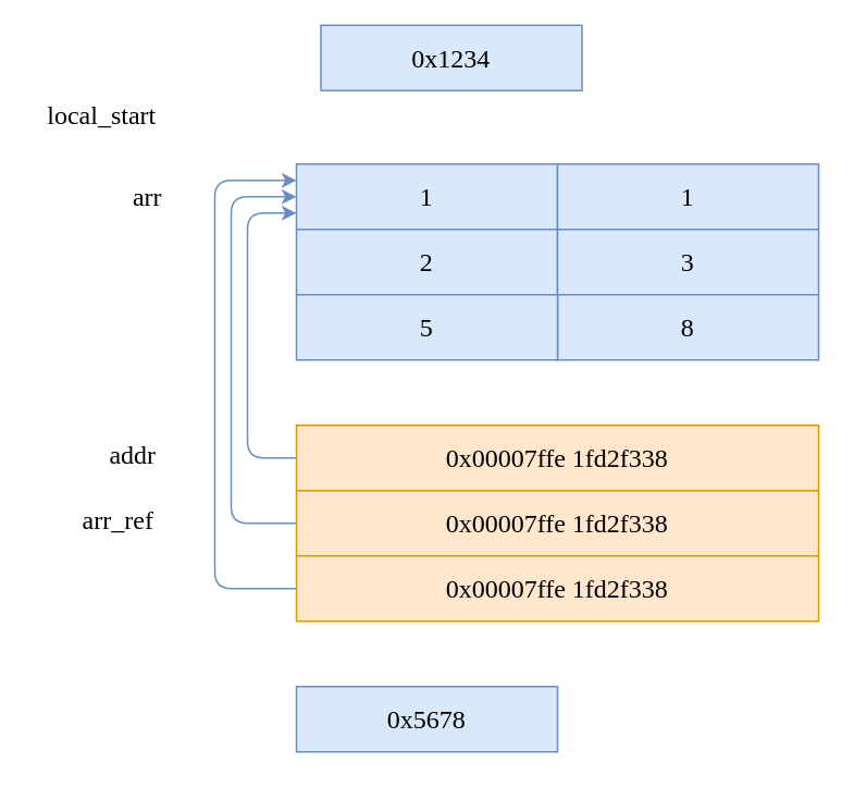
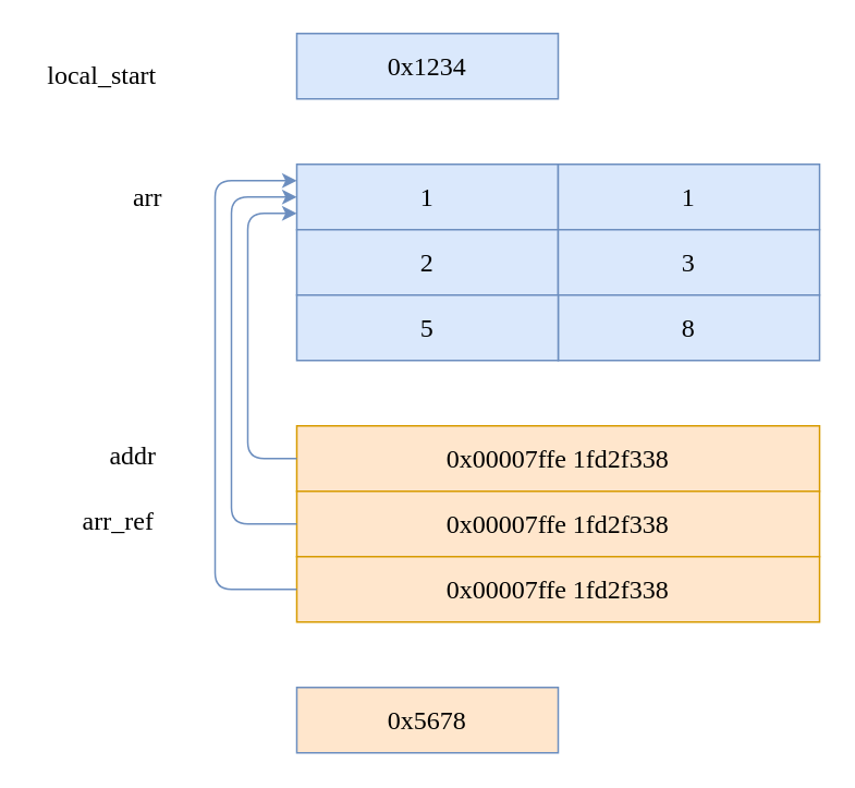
- <mxCell id="2" value="0x1234" style="rounded=0;whiteSpace=wrap;html=1;shadow=0;strokeColor=#6c8ebf;strokeWidth=1;fontFamily=Ubuntu;fontSize=16;fontStyle=0;fillColor=#dae8fc;" parent="1" vertex="1"><mxGeometry x="196" y="15" width="160" height="40" as="geometry" /></mxCell>
+ <mxCell id="2" value="0x1234" style="rounded=0;whiteSpace=wrap;html=1;shadow=0;strokeColor=#6c8ebf;strokeWidth=1;fontFamily=Ubuntu;fontSize=16;fontStyle=0;fillColor=#dae8fc;" parent="1" vertex="1"><mxGeometry x="181" y="20" width="160" height="40" as="geometry" /></mxCell>
- <mxCell id="4" value="local_start" style="text;html=1;align=center;verticalAlign=middle;whiteSpace=wrap;rounded=0;fontFamily=Ubuntu;fontSize=16;fontStyle=0;" parent="1" vertex="1"><mxGeometry x="20" y="55" width="84" height="30" as="geometry" /></mxCell>
+ <mxCell id="4" value="local_start" style="text;html=1;align=center;verticalAlign=middle;whiteSpace=wrap;rounded=0;fontFamily=Ubuntu;fontSize=16;fontStyle=0;" parent="1" vertex="1"><mxGeometry x="20" y="30" width="84" height="30" as="geometry" /></mxCell>
- <mxCell id="3" value="0x5678" style="rounded=0;whiteSpace=wrap;html=1;shadow=0;strokeColor=#6c8ebf;strokeWidth=1;fontFamily=Ubuntu;fontSize=16;fontStyle=0;fillColor=#dae8fc;" parent="1" vertex="1"><mxGeometry x="181" y="420" width="160" height="40" as="geometry" /></mxCell>
+ <mxCell id="3" value="0x5678" style="rounded=0;whiteSpace=wrap;html=1;shadow=0;strokeColor=#6c8ebf;strokeWidth=1;fontFamily=Ubuntu;fontSize=16;fontStyle=0;fillColor=#ffe6cc;" parent="1" vertex="1"><mxGeometry x="181" y="420" width="160" height="40" as="geometry" /></mxCell>
